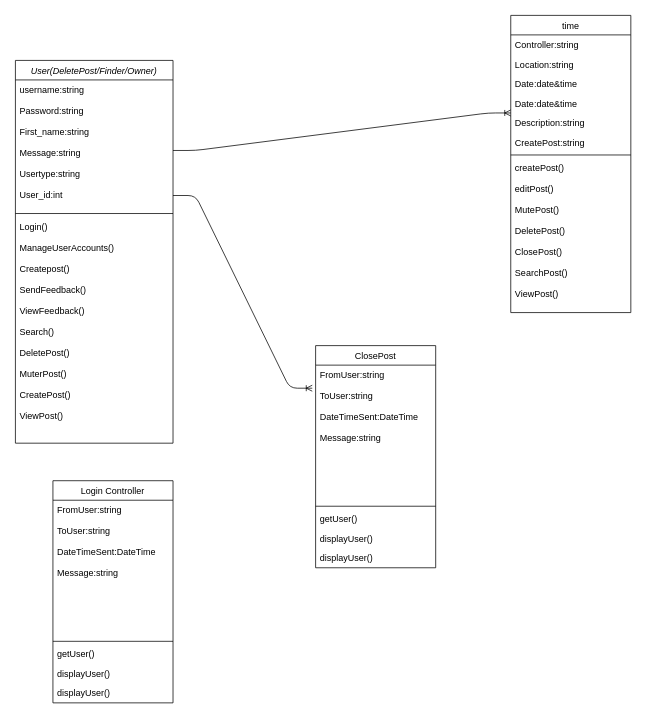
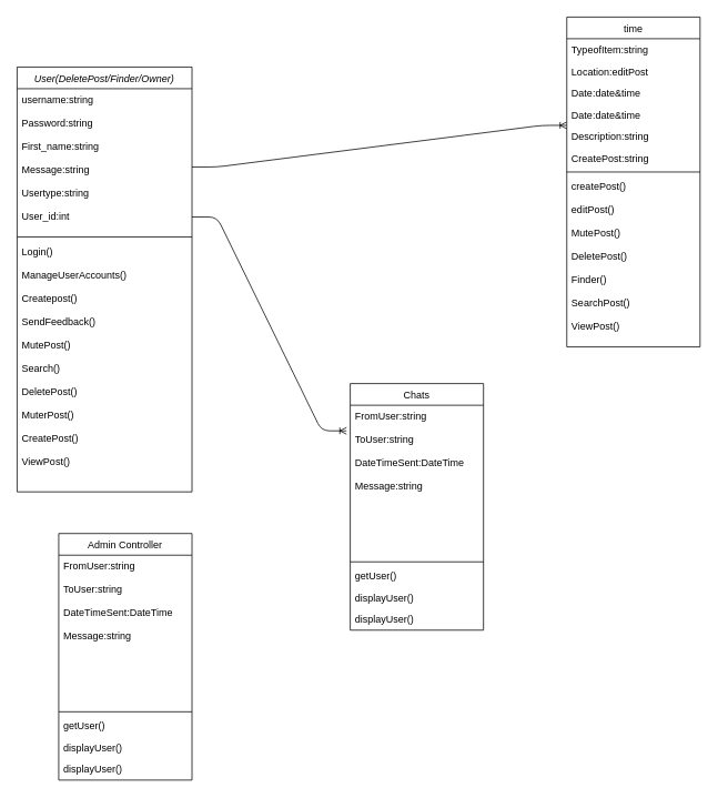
- <mxCell id="7" value="Controller:string" style="text;align=left;verticalAlign=top;spacingLeft=4;spacingRight=4;overflow=hidden;rotatable=0;points=[[0,0.5],[1,0.5]];portConstraint=eastwest;" parent="6" vertex="1"><mxGeometry y="26" width="160" height="26" as="geometry" /></mxCell>
+ <mxCell id="7" value="TypeofItem:string" style="text;align=left;verticalAlign=top;spacingLeft=4;spacingRight=4;overflow=hidden;rotatable=0;points=[[0,0.5],[1,0.5]];portConstraint=eastwest;" parent="6" vertex="1"><mxGeometry y="26" width="160" height="26" as="geometry" /></mxCell>
- <mxCell id="8" value="Location:string" style="text;align=left;verticalAlign=top;spacingLeft=4;spacingRight=4;overflow=hidden;rotatable=0;points=[[0,0.5],[1,0.5]];portConstraint=eastwest;rounded=0;shadow=0;html=0;" parent="6" vertex="1"><mxGeometry y="52" width="160" height="26" as="geometry" /></mxCell>
+ <mxCell id="8" value="Location:editPost" style="text;align=left;verticalAlign=top;spacingLeft=4;spacingRight=4;overflow=hidden;rotatable=0;points=[[0,0.5],[1,0.5]];portConstraint=eastwest;rounded=0;shadow=0;html=0;" parent="6" vertex="1"><mxGeometry y="52" width="160" height="26" as="geometry" /></mxCell>
- <mxCell id="14" value="createPost()&#10;&#10;editPost()&#10;&#10;MutePost()&#10;&#10;DeletePost()&#10;&#10;ClosePost()&#10;&#10;SearchPost()&#10;&#10;ViewPost()" style="text;align=left;verticalAlign=top;spacingLeft=4;spacingRight=4;overflow=hidden;rotatable=0;points=[[0,0.5],[1,0.5]];portConstraint=eastwest;" parent="6" vertex="1"><mxGeometry y="190" width="160" height="206" as="geometry" /></mxCell>
+ <mxCell id="14" value="createPost()&#10;&#10;editPost()&#10;&#10;MutePost()&#10;&#10;DeletePost()&#10;&#10;Finder()&#10;&#10;SearchPost()&#10;&#10;ViewPost()" style="text;align=left;verticalAlign=top;spacingLeft=4;spacingRight=4;overflow=hidden;rotatable=0;points=[[0,0.5],[1,0.5]];portConstraint=eastwest;" parent="6" vertex="1"><mxGeometry y="190" width="160" height="206" as="geometry" /></mxCell>
- <mxCell id="5" value="Login()&#10;&#10;ManageUserAccounts()&#10;&#10;Createpost()&#10;&#10;SendFeedback()&#10;&#10;ViewFeedback()&#10;&#10;Search()&#10;&#10;DeletePost()&#10;&#10;MuterPost()&#10;&#10;CreatePost()&#10;&#10;ViewPost()" style="text;align=left;verticalAlign=top;spacingLeft=4;spacingRight=4;overflow=hidden;rotatable=0;points=[[0,0.5],[1,0.5]];portConstraint=eastwest;" parent="2" vertex="1"><mxGeometry y="208" width="210" height="302" as="geometry" /></mxCell>
+ <mxCell id="5" value="Login()&#10;&#10;ManageUserAccounts()&#10;&#10;Createpost()&#10;&#10;SendFeedback()&#10;&#10;MutePost()&#10;&#10;Search()&#10;&#10;DeletePost()&#10;&#10;MuterPost()&#10;&#10;CreatePost()&#10;&#10;ViewPost()" style="text;align=left;verticalAlign=top;spacingLeft=4;spacingRight=4;overflow=hidden;rotatable=0;points=[[0,0.5],[1,0.5]];portConstraint=eastwest;" parent="2" vertex="1"><mxGeometry y="208" width="210" height="302" as="geometry" /></mxCell>
- <mxCell id="15" value="ClosePost" style="swimlane;fontStyle=0;align=center;verticalAlign=top;childLayout=stackLayout;horizontal=1;startSize=26;horizontalStack=0;resizeParent=1;resizeLast=0;collapsible=1;marginBottom=0;rounded=0;shadow=0;strokeWidth=1;" parent="1" vertex="1"><mxGeometry x="420" y="460" width="160" height="296" as="geometry"><mxRectangle x="550" y="140" width="160" height="26" as="alternateBounds" /></mxGeometry></mxCell>
+ <mxCell id="15" value="Chats" style="swimlane;fontStyle=0;align=center;verticalAlign=top;childLayout=stackLayout;horizontal=1;startSize=26;horizontalStack=0;resizeParent=1;resizeLast=0;collapsible=1;marginBottom=0;rounded=0;shadow=0;strokeWidth=1;" parent="1" vertex="1"><mxGeometry x="420" y="460" width="160" height="296" as="geometry"><mxRectangle x="550" y="140" width="160" height="26" as="alternateBounds" /></mxGeometry></mxCell>
- <mxCell id="23" value="Login Controller" style="swimlane;fontStyle=0;align=center;verticalAlign=top;childLayout=stackLayout;horizontal=1;startSize=26;horizontalStack=0;resizeParent=1;resizeLast=0;collapsible=1;marginBottom=0;rounded=0;shadow=0;strokeWidth=1;" vertex="1" parent="1"><mxGeometry x="70" y="640" width="160" height="296" as="geometry"><mxRectangle x="550" y="140" width="160" height="26" as="alternateBounds" /></mxGeometry></mxCell>
+ <mxCell id="23" value="Admin Controller" style="swimlane;fontStyle=0;align=center;verticalAlign=top;childLayout=stackLayout;horizontal=1;startSize=26;horizontalStack=0;resizeParent=1;resizeLast=0;collapsible=1;marginBottom=0;rounded=0;shadow=0;strokeWidth=1;" vertex="1" parent="1"><mxGeometry x="70" y="640" width="160" height="296" as="geometry"><mxRectangle x="550" y="140" width="160" height="26" as="alternateBounds" /></mxGeometry></mxCell>
